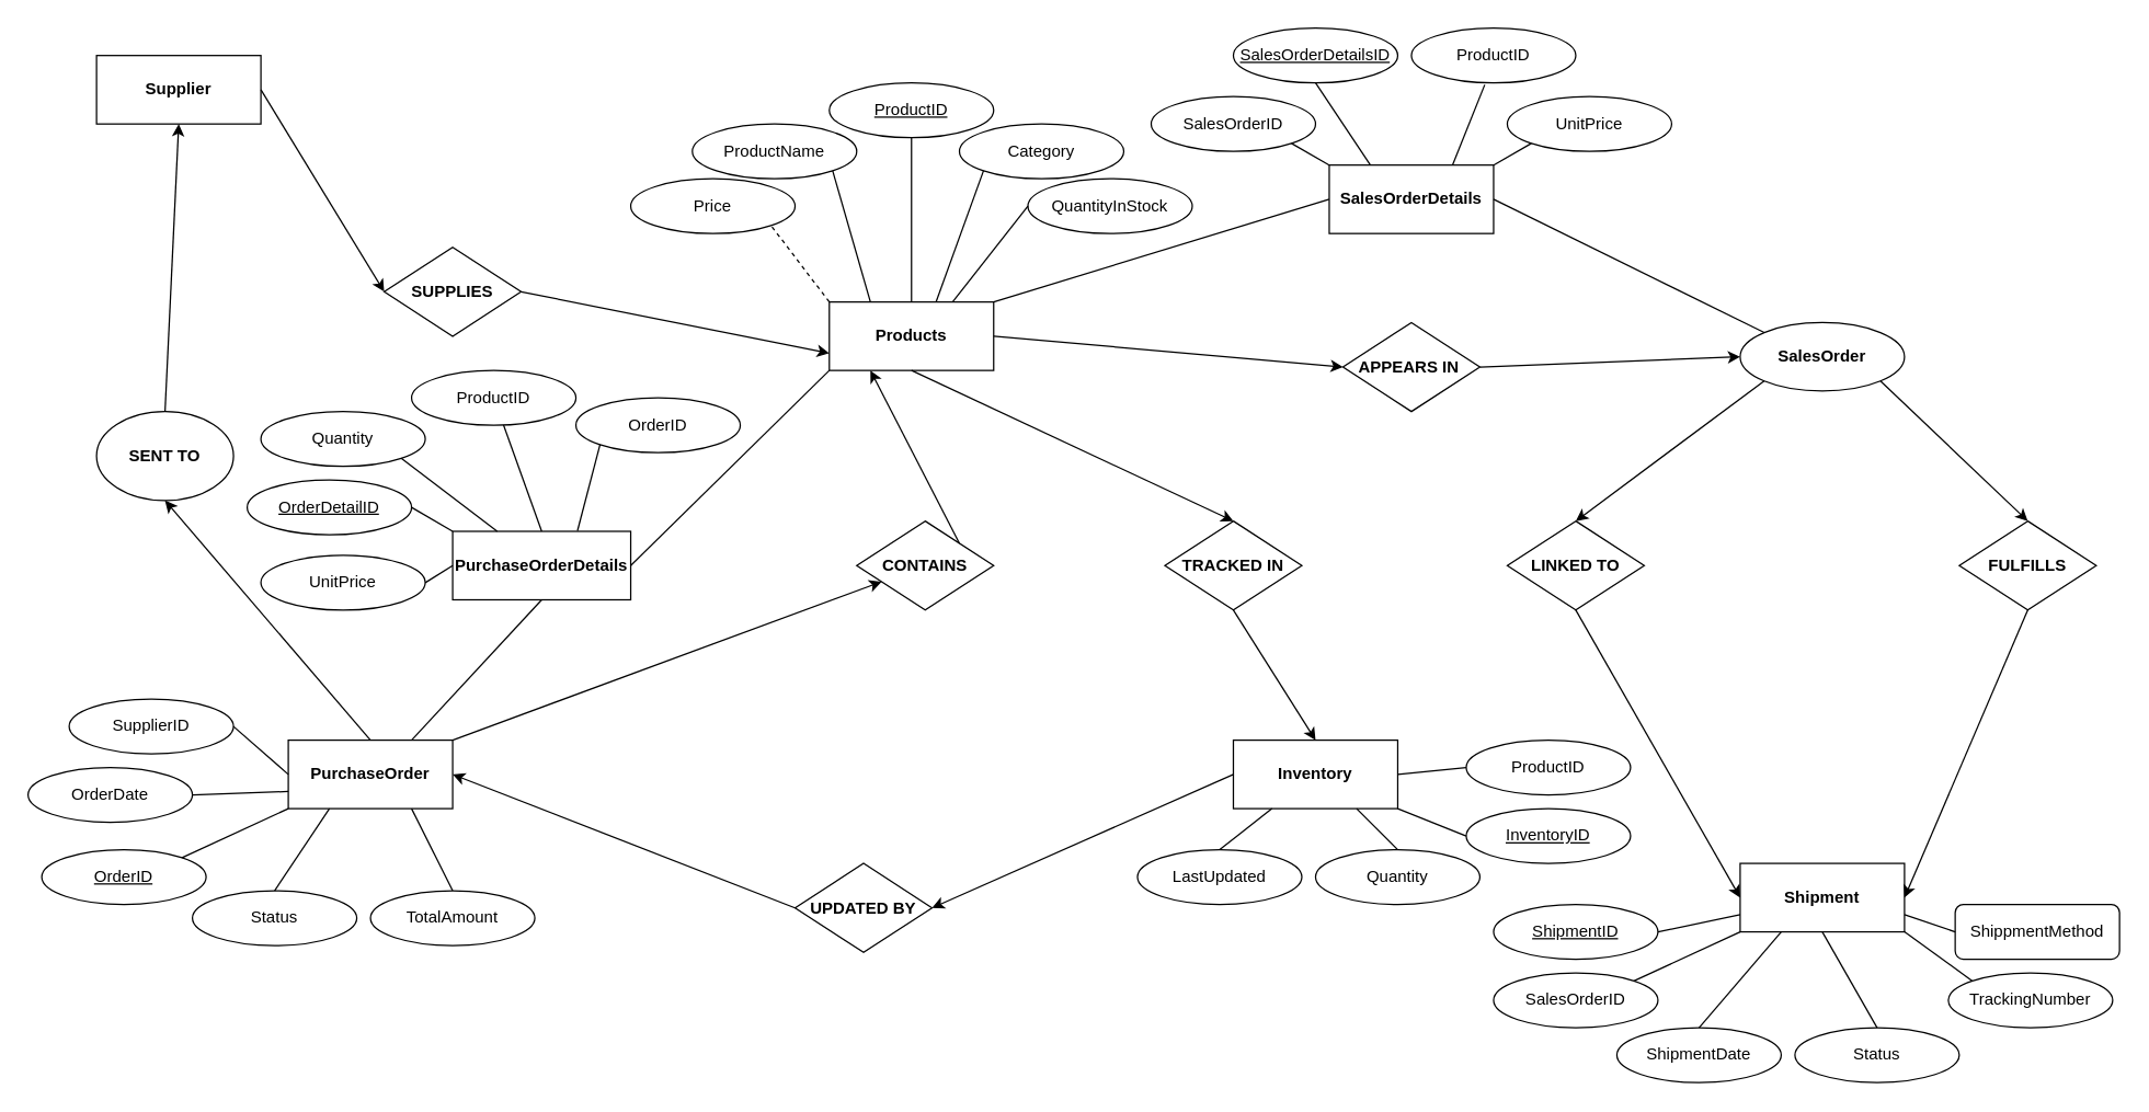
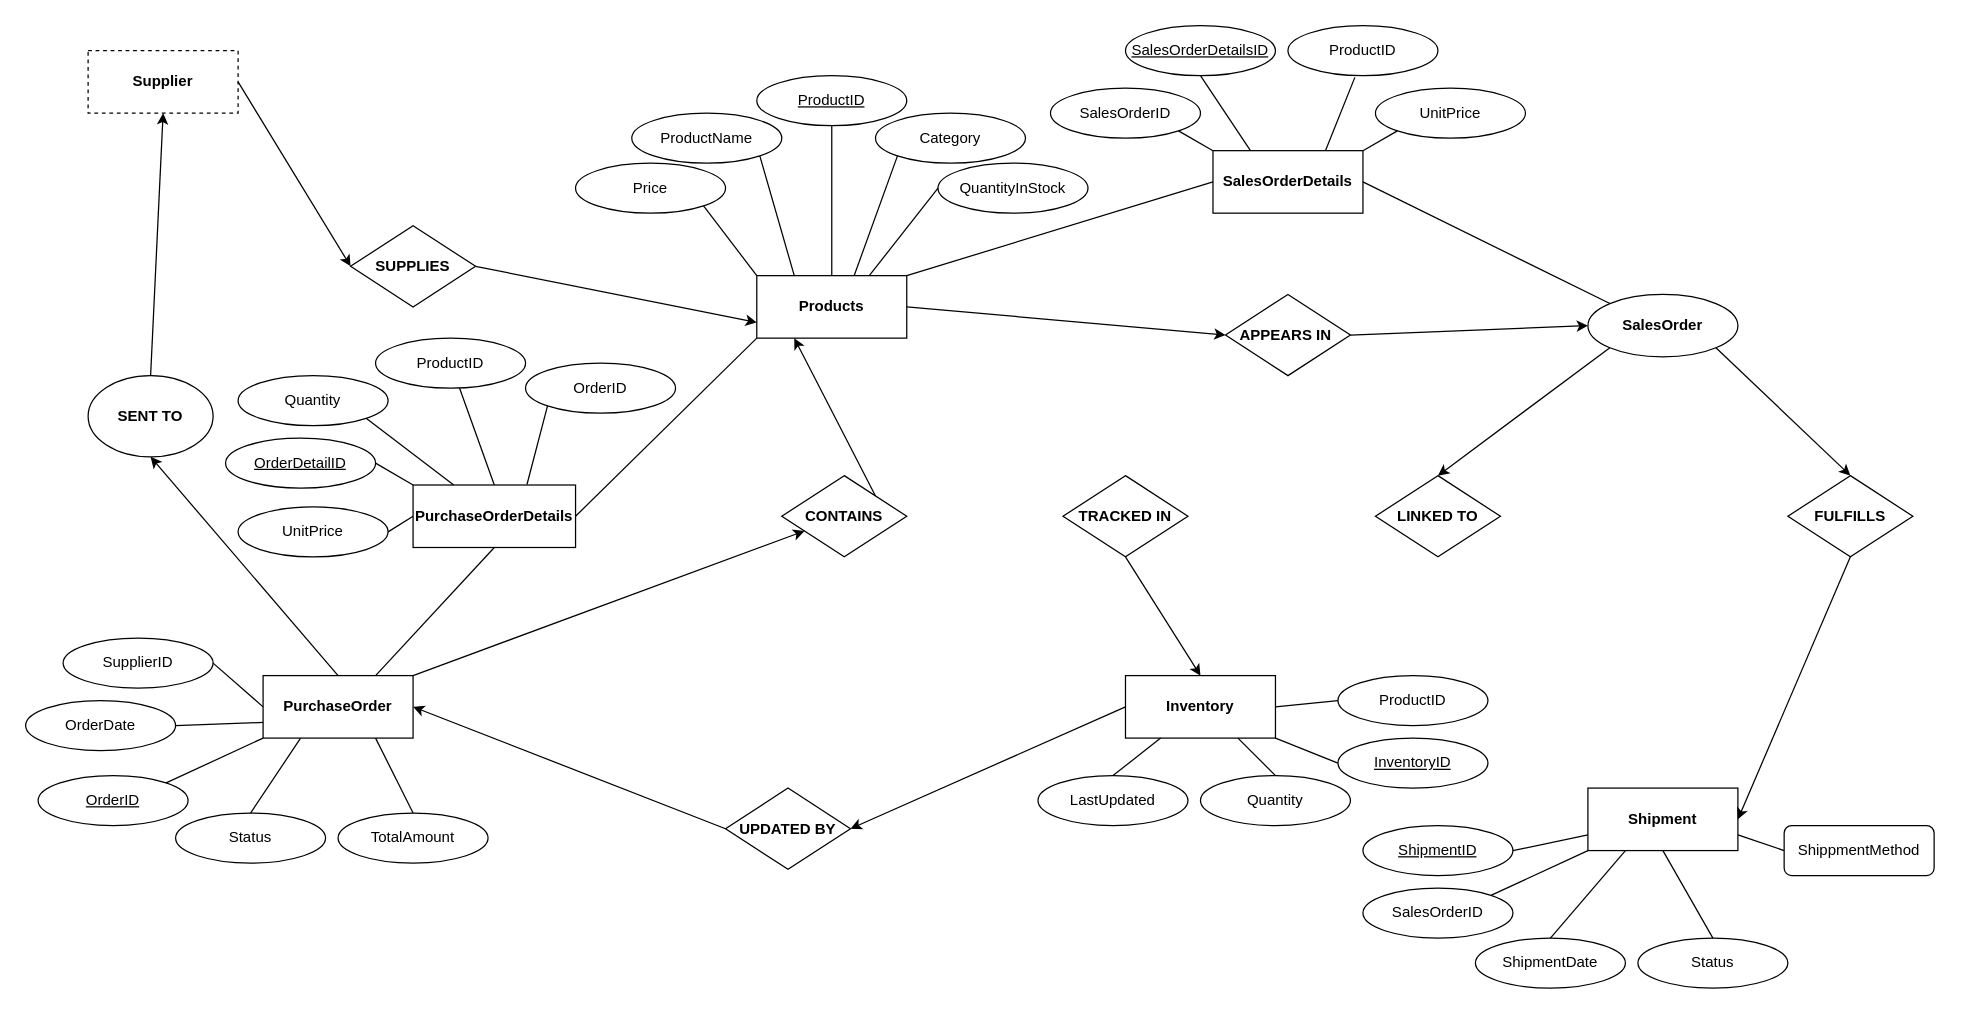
- <mxCell id="2" value="&lt;b&gt;Supplier&lt;/b&gt;" style="rounded=0;whiteSpace=wrap;html=1;" vertex="1" parent="1"><mxGeometry x="70" y="40" width="120" height="50" as="geometry" /></mxCell>
+ <mxCell id="2" value="&lt;b&gt;Supplier&lt;/b&gt;" style="rounded=0;whiteSpace=wrap;html=1;dashed=1;" vertex="1" parent="1"><mxGeometry x="70" y="40" width="120" height="50" as="geometry" /></mxCell>
- <mxCell id="95" value="" style="endArrow=none;html=1;rounded=0;entryX=1;entryY=1;entryDx=0;entryDy=0;exitX=0;exitY=0;exitDx=0;exitDy=0;dashed=1;" edge="1" parent="1" source="7" target="86"><mxGeometry width="50" height="50" relative="1" as="geometry"><mxPoint x="540" y="220" as="sourcePoint" /><mxPoint x="590" y="170" as="targetPoint" /></mxGeometry></mxCell>
+ <mxCell id="95" value="" style="endArrow=none;html=1;rounded=0;entryX=1;entryY=1;entryDx=0;entryDy=0;exitX=0;exitY=0;exitDx=0;exitDy=0;" edge="1" parent="1" source="7" target="86"><mxGeometry width="50" height="50" relative="1" as="geometry"><mxPoint x="540" y="220" as="sourcePoint" /><mxPoint x="590" y="170" as="targetPoint" /></mxGeometry></mxCell>
- <mxCell id="15" value="" style="endArrow=classic;html=1;rounded=0;entryX=0.5;entryY=0;entryDx=0;entryDy=0;exitX=0.5;exitY=1;exitDx=0;exitDy=0;" edge="1" parent="1" source="7" target="13"><mxGeometry width="50" height="50" relative="1" as="geometry"><mxPoint x="760" y="400" as="sourcePoint" /><mxPoint x="810" y="350" as="targetPoint" /></mxGeometry></mxCell>
- <mxCell id="32" value="" style="endArrow=classic;html=1;rounded=0;entryX=0;entryY=0.5;entryDx=0;entryDy=0;exitX=0.5;exitY=1;exitDx=0;exitDy=0;" edge="1" parent="1" source="28" target="8"><mxGeometry width="50" height="50" relative="1" as="geometry"><mxPoint x="1130" y="600" as="sourcePoint" /><mxPoint x="1180" y="550" as="targetPoint" /></mxGeometry></mxCell>
- <mxCell id="46" value="" style="endArrow=none;html=1;rounded=0;entryX=1;entryY=1;entryDx=0;entryDy=0;exitX=0;exitY=0;exitDx=0;exitDy=0;" edge="1" parent="1" source="42" target="8"><mxGeometry width="50" height="50" relative="1" as="geometry"><mxPoint x="1350" y="755" as="sourcePoint" /><mxPoint x="1400" y="705" as="targetPoint" /></mxGeometry></mxCell>
- <mxCell id="42" value="TrackingNumber" style="ellipse;whiteSpace=wrap;html=1;" vertex="1" parent="1"><mxGeometry x="1422" y="710" width="120" height="40" as="geometry" /></mxCell>
